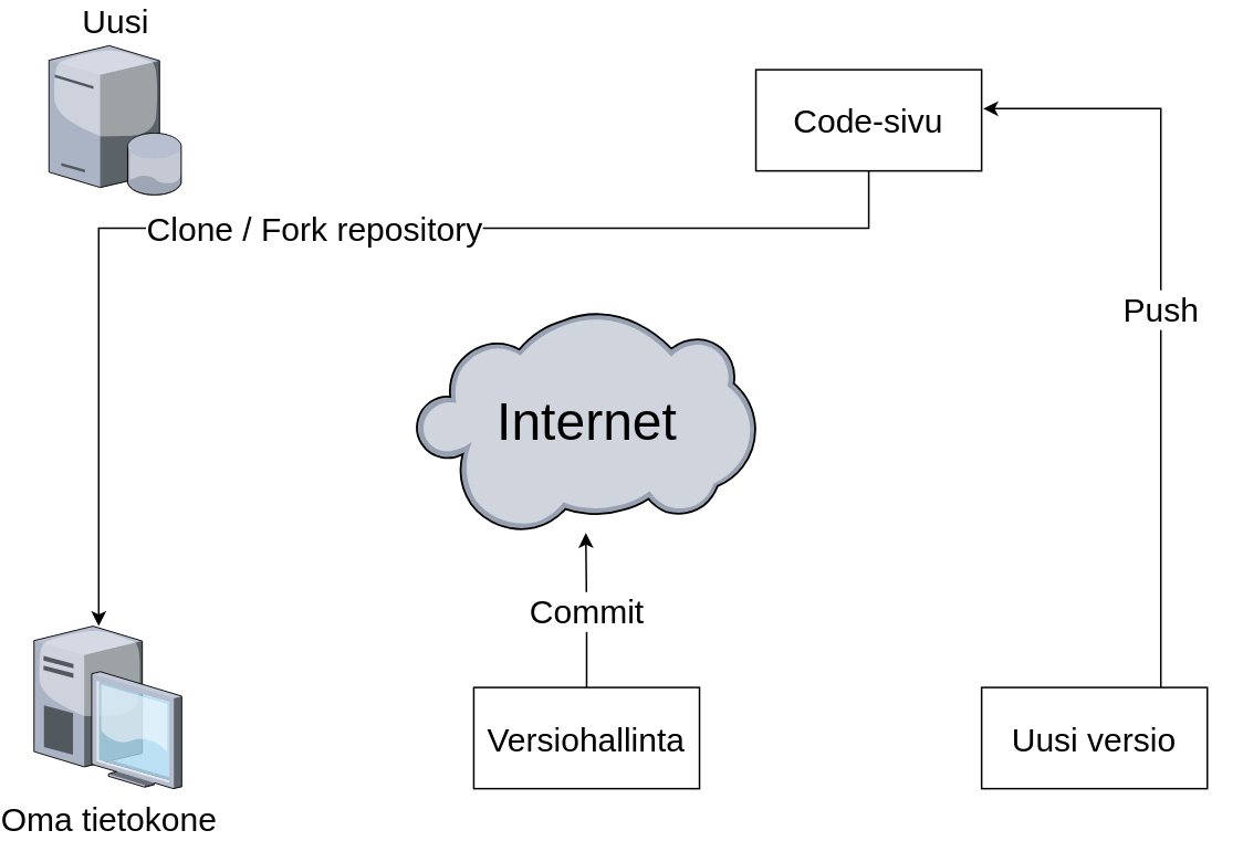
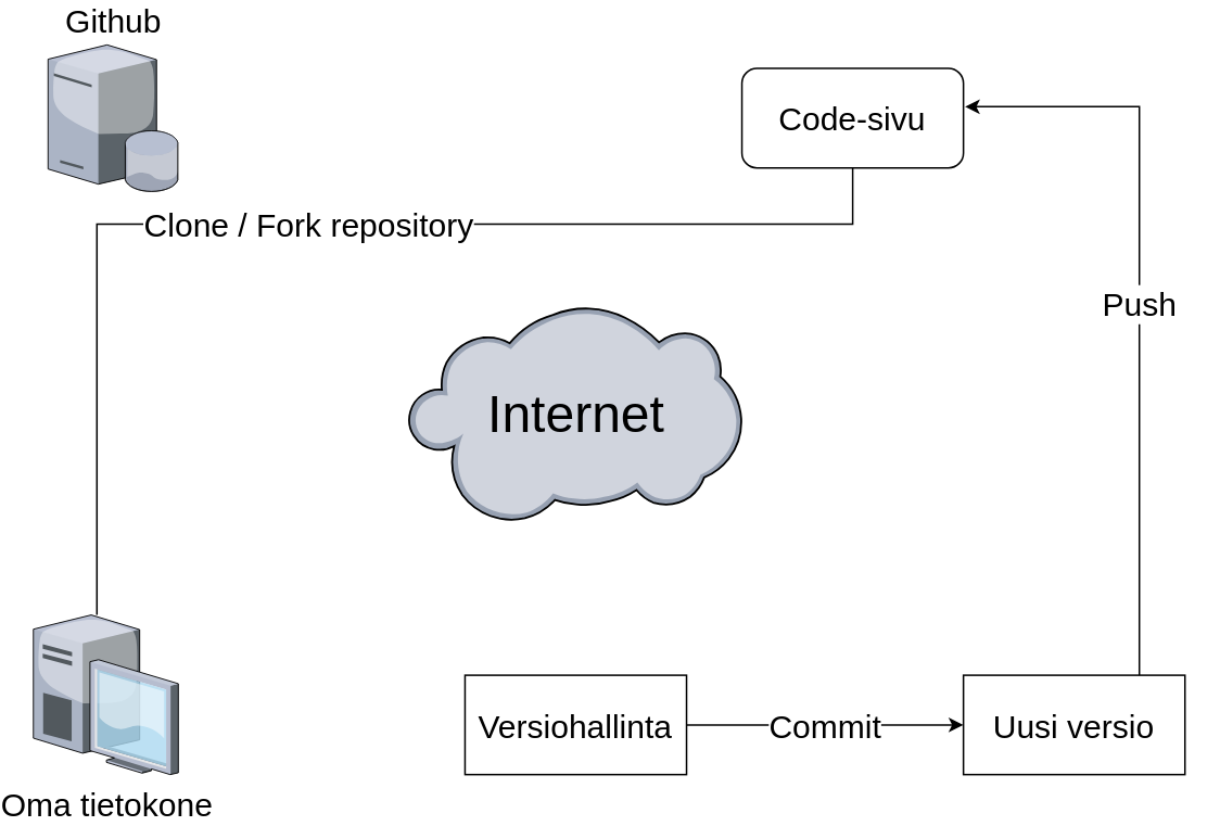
- <mxCell id="3" value="Uusi" style="verticalLabelPosition=top;sketch=0;aspect=fixed;html=1;verticalAlign=bottom;strokeColor=none;align=center;outlineConnect=0;shape=mxgraph.citrix.database_server;fontSize=20;labelPosition=center;" vertex="1" parent="1"><mxGeometry x="29" y="20" width="80" height="90" as="geometry" /></mxCell>
+ <mxCell id="3" value="Github" style="verticalLabelPosition=top;sketch=0;aspect=fixed;html=1;verticalAlign=bottom;strokeColor=none;align=center;outlineConnect=0;shape=mxgraph.citrix.database_server;fontSize=20;labelPosition=center;" vertex="1" parent="1"><mxGeometry x="29" y="20" width="80" height="90" as="geometry" /></mxCell>
- <mxCell id="10" value="Code-sivu" style="rounded=0;whiteSpace=wrap;html=1;fontSize=20;" vertex="1" parent="1"><mxGeometry x="455" y="34.5" width="136" height="61" as="geometry" /></mxCell>
+ <mxCell id="10" value="Code-sivu" style="whiteSpace=wrap;html=1;fontSize=20;rounded=1;" vertex="1" parent="1"><mxGeometry x="455" y="34.5" width="136" height="61" as="geometry" /></mxCell>
- <mxCell id="9" value="Clone / Fork repository" style="edgeStyle=orthogonalEdgeStyle;rounded=0;orthogonalLoop=1;jettySize=auto;html=1;fontSize=20;" edge="1" parent="1" source="10" target="4"><mxGeometry relative="1" as="geometry"><Array as="points"><mxPoint x="523" y="130" /><mxPoint x="59" y="130" /></Array></mxGeometry></mxCell>
+ <mxCell id="9" value="Clone / Fork repository" style="edgeStyle=orthogonalEdgeStyle;rounded=0;orthogonalLoop=1;jettySize=auto;html=1;fontSize=20;endArrow=none;" edge="1" parent="1" source="10" target="4"><mxGeometry relative="1" as="geometry"><Array as="points"><mxPoint x="523" y="130" /><mxPoint x="59" y="130" /></Array></mxGeometry></mxCell>
- <mxCell id="5" value="Commit" style="edgeStyle=orthogonalEdgeStyle;rounded=0;orthogonalLoop=1;jettySize=auto;html=1;fontSize=20;" edge="1" parent="1" source="6" target="2"><mxGeometry relative="1" as="geometry" /></mxCell>
+ <mxCell id="5" value="Commit" style="edgeStyle=orthogonalEdgeStyle;rounded=0;orthogonalLoop=1;jettySize=auto;html=1;entryX=0;entryY=0.5;entryDx=0;entryDy=0;fontSize=20;" edge="1" parent="1" source="6" target="8"><mxGeometry relative="1" as="geometry" /></mxCell>
